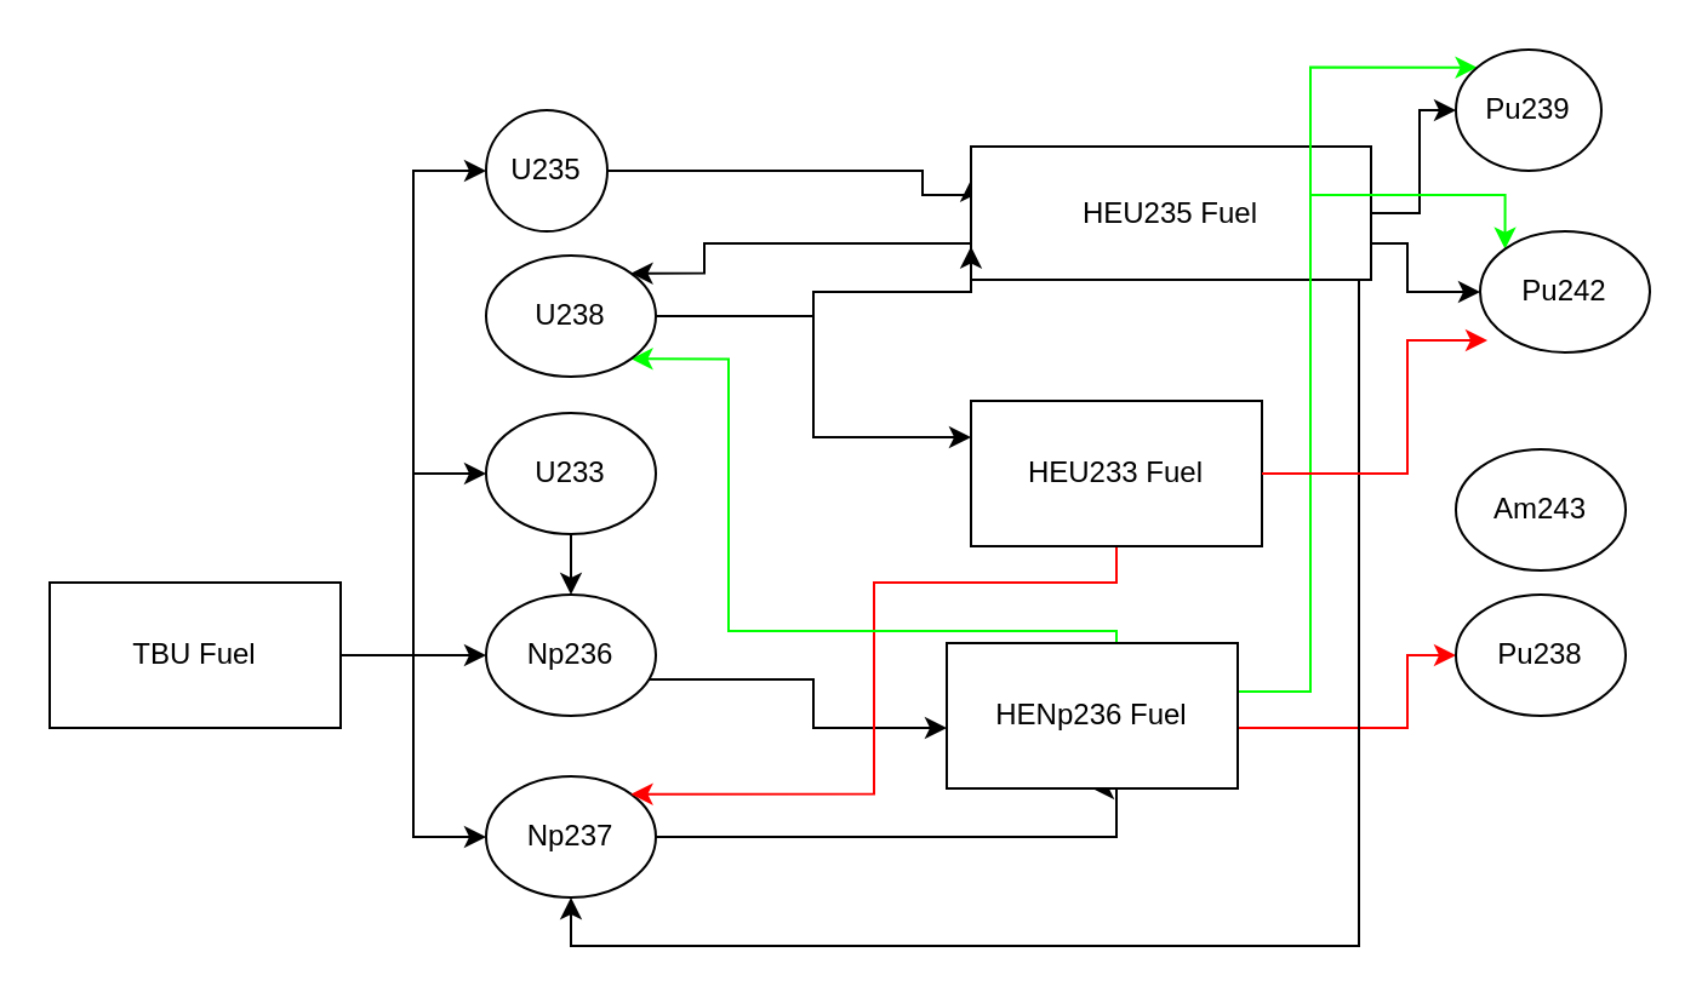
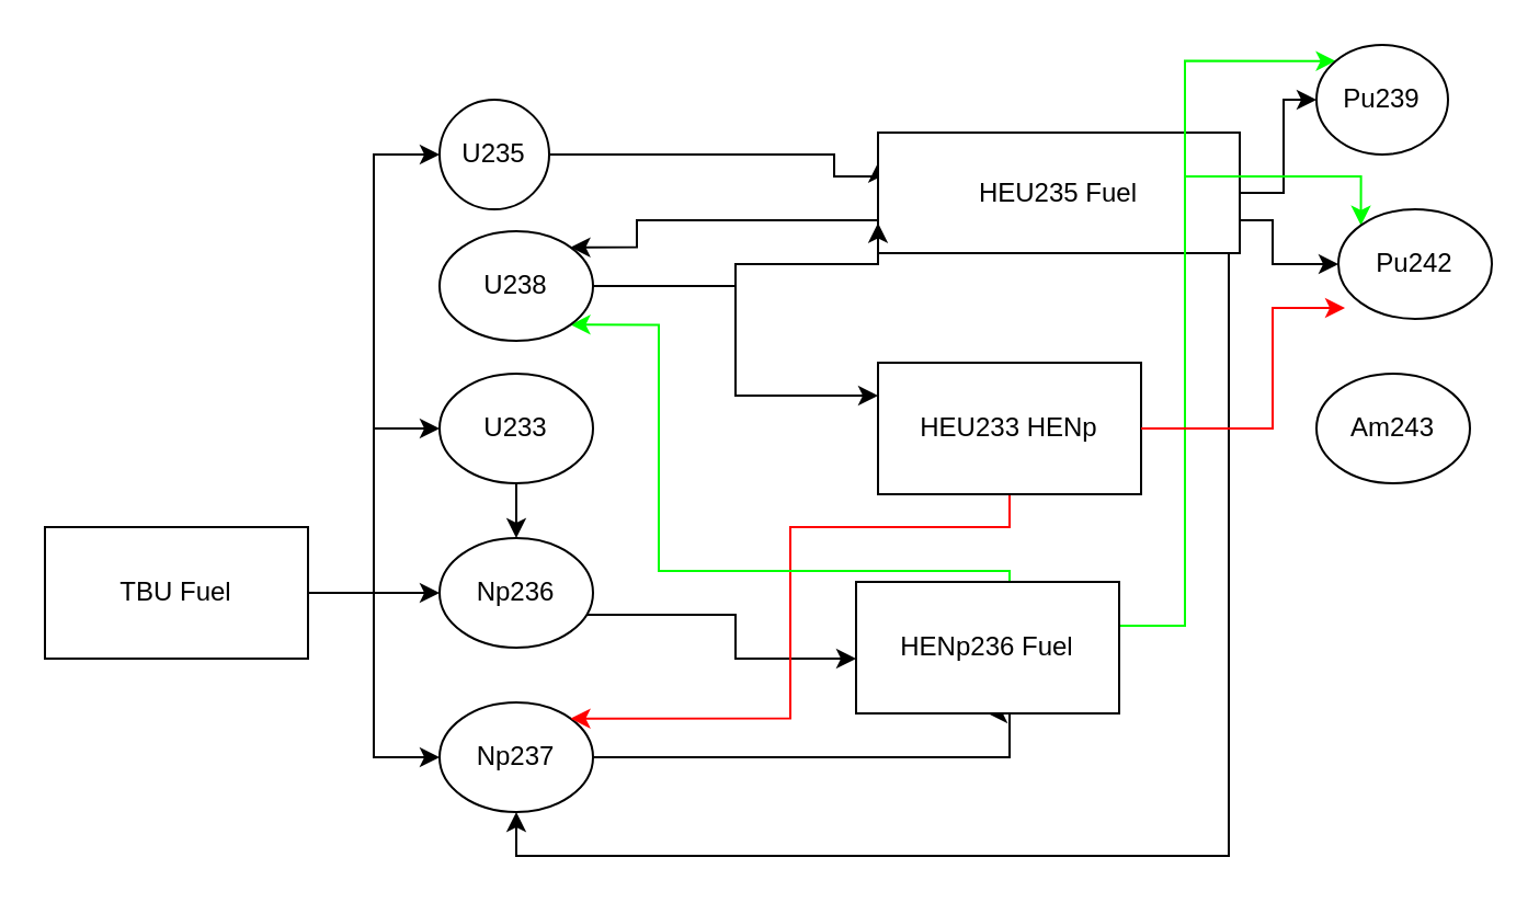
- <mxCell id="20" value="HEU233 Fuel" style="rounded=0;whiteSpace=wrap;html=1;" vertex="1" parent="1"><mxGeometry x="400" y="165" width="120" height="60" as="geometry" /></mxCell>
+ <mxCell id="20" value="HEU233 HENp" style="rounded=0;whiteSpace=wrap;html=1;" vertex="1" parent="1"><mxGeometry x="400" y="165" width="120" height="60" as="geometry" /></mxCell>
- <mxCell id="33" value="Am243" style="ellipse;whiteSpace=wrap;html=1;" vertex="1" parent="1"><mxGeometry x="600" y="185" width="70" height="50" as="geometry" /></mxCell>
+ <mxCell id="33" value="Am243" style="ellipse;whiteSpace=wrap;html=1;" vertex="1" parent="1"><mxGeometry x="600" y="170" width="70" height="50" as="geometry" /></mxCell>
- <mxCell id="34" value="Pu238" style="ellipse;whiteSpace=wrap;html=1;" vertex="1" parent="1"><mxGeometry x="600" y="245" width="70" height="50" as="geometry" /></mxCell>
- <mxCell id="22" style="edgeStyle=orthogonalEdgeStyle;rounded=0;orthogonalLoop=1;jettySize=auto;html=1;strokeColor=#FF0000;" edge="1" parent="1" source="25" target="34"><mxGeometry relative="1" as="geometry"><Array as="points"><mxPoint x="580" y="300" /><mxPoint x="580" y="270" /></Array></mxGeometry></mxCell>
